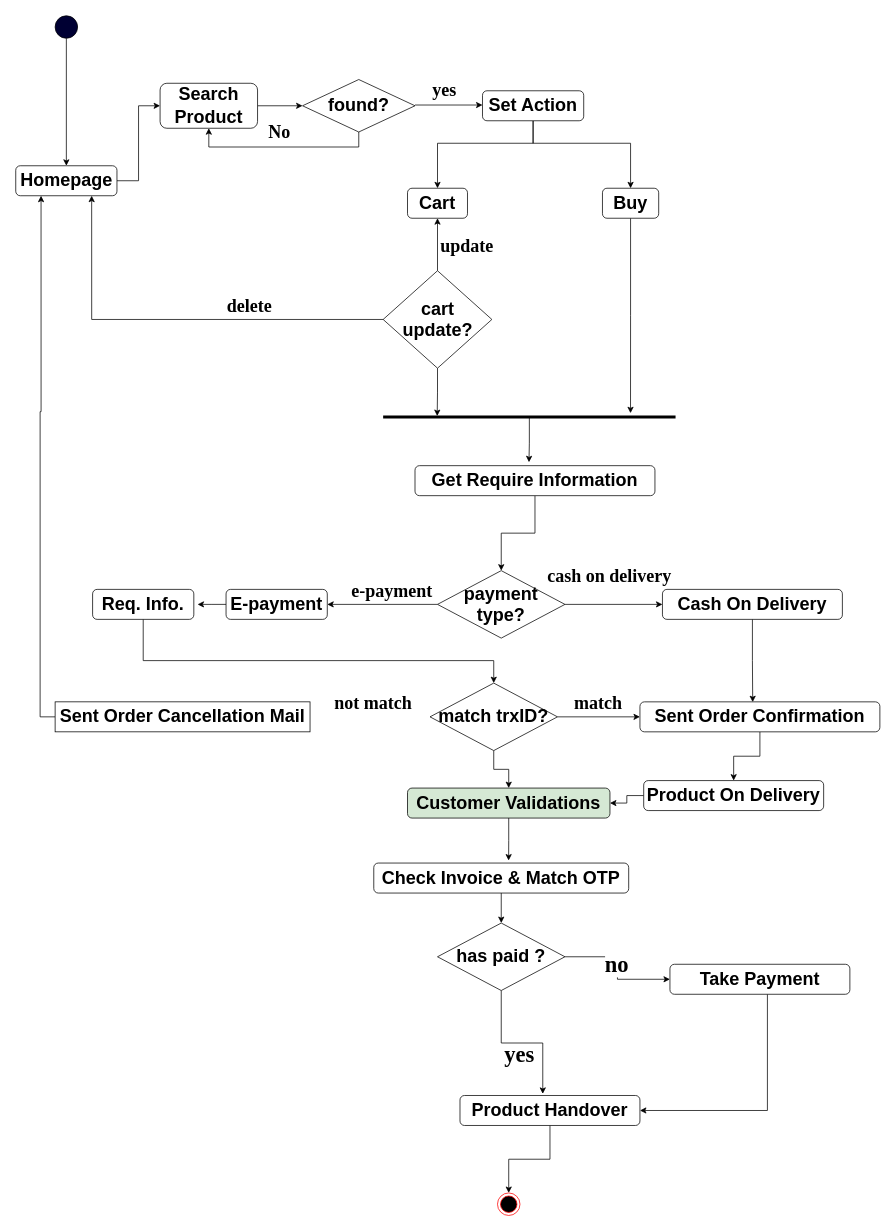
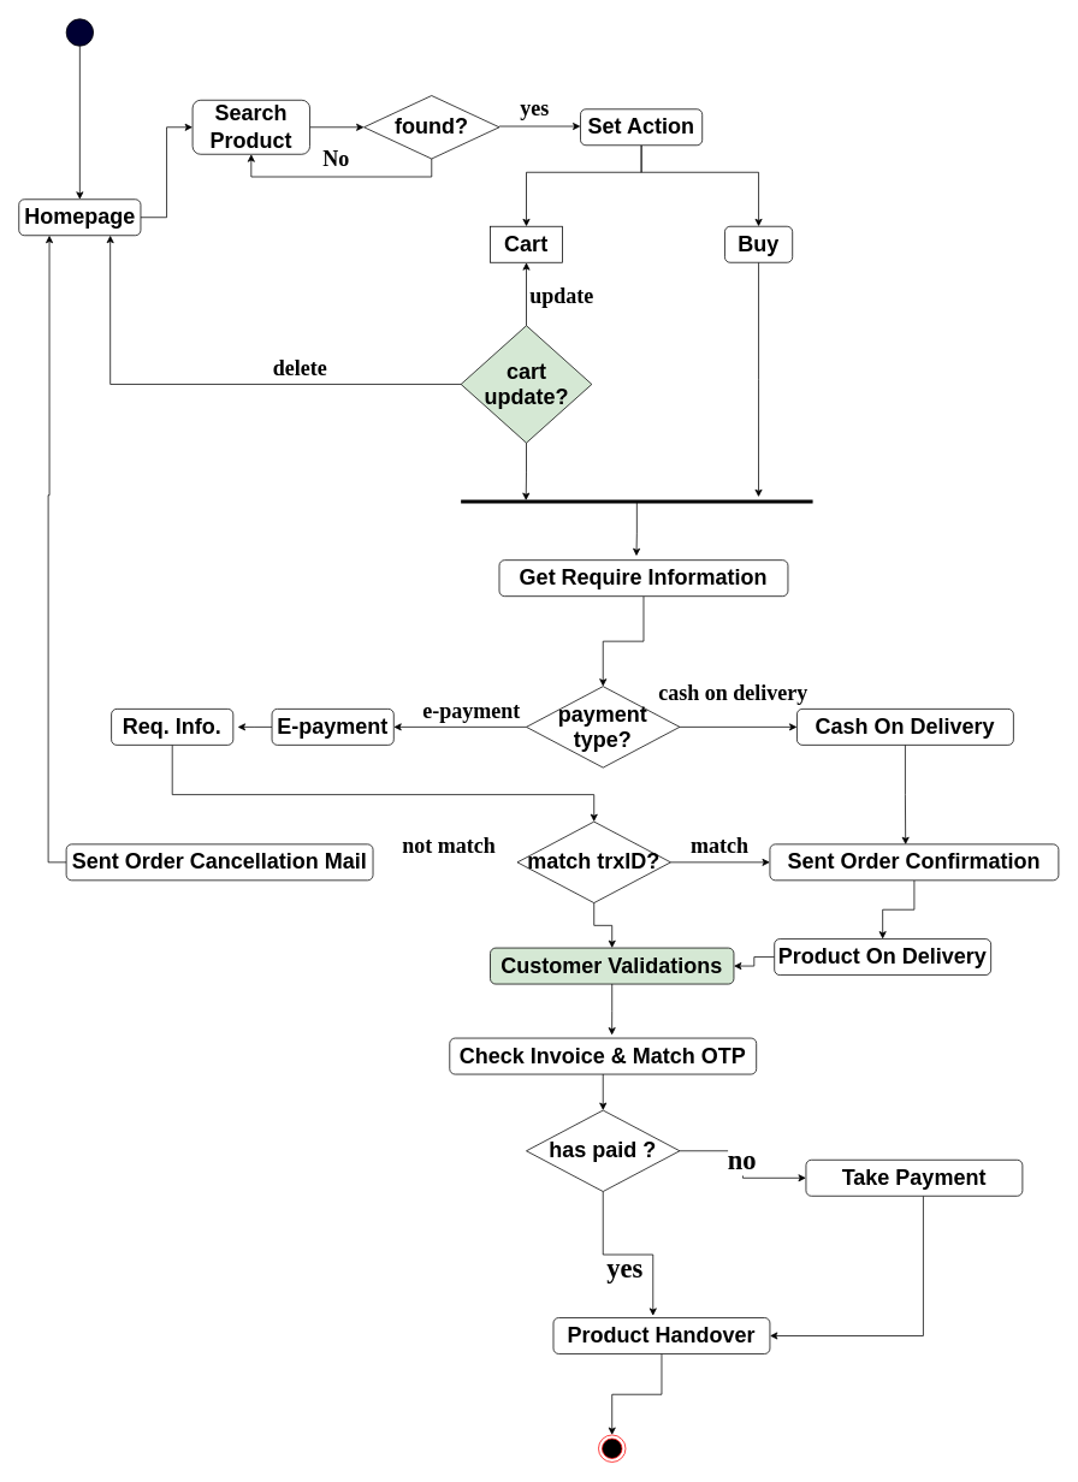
- <mxCell id="17" value="&lt;h1&gt;Cart&lt;/h1&gt;" style="rounded=1;whiteSpace=wrap;html=1;" parent="1" vertex="1"><mxGeometry x="543" y="250" width="80" height="40" as="geometry" /></mxCell>
+ <mxCell id="17" value="&lt;h1&gt;Cart&lt;/h1&gt;" style="whiteSpace=wrap;html=1;rounded=0;" parent="1" vertex="1"><mxGeometry x="543" y="250" width="80" height="40" as="geometry" /></mxCell>
- <mxCell id="21" value="&lt;h1&gt;cart update?&lt;/h1&gt;" style="rhombus;whiteSpace=wrap;html=1;" parent="1" vertex="1"><mxGeometry x="510.5" y="360" width="145" height="130" as="geometry" /></mxCell>
+ <mxCell id="21" value="&lt;h1&gt;cart update?&lt;/h1&gt;" style="rhombus;whiteSpace=wrap;html=1;fillColor=#d5e8d4;" parent="1" vertex="1"><mxGeometry x="510.5" y="360" width="145" height="130" as="geometry" /></mxCell>
- <mxCell id="41" value="&lt;h1&gt;Sent Order Cancellation Mail&lt;/h1&gt;" style="whiteSpace=wrap;html=1;rounded=0;" parent="1" vertex="1"><mxGeometry x="73" y="935" width="340" height="40" as="geometry" /></mxCell>
+ <mxCell id="41" value="&lt;h1&gt;Sent Order Cancellation Mail&lt;/h1&gt;" style="rounded=1;whiteSpace=wrap;html=1;" parent="1" vertex="1"><mxGeometry x="73" y="935" width="340" height="40" as="geometry" /></mxCell>
